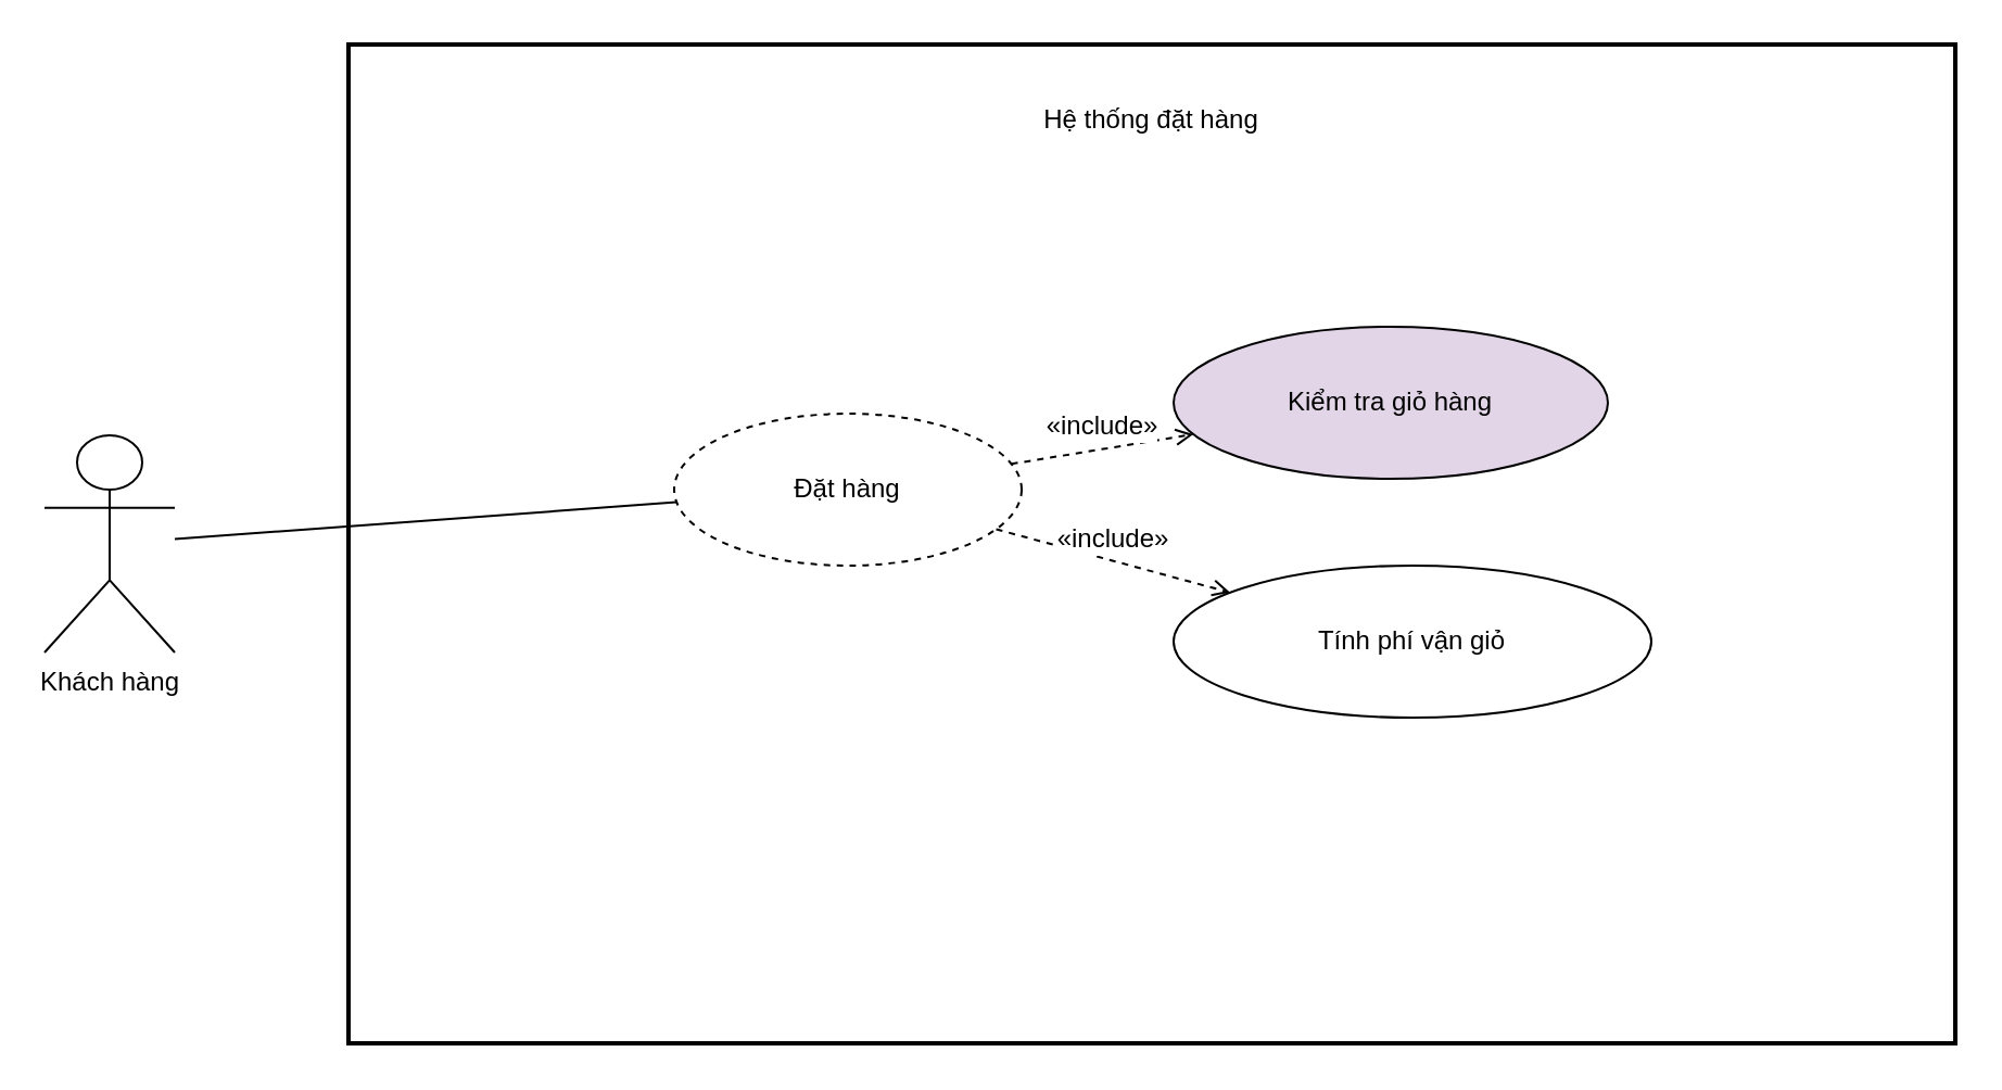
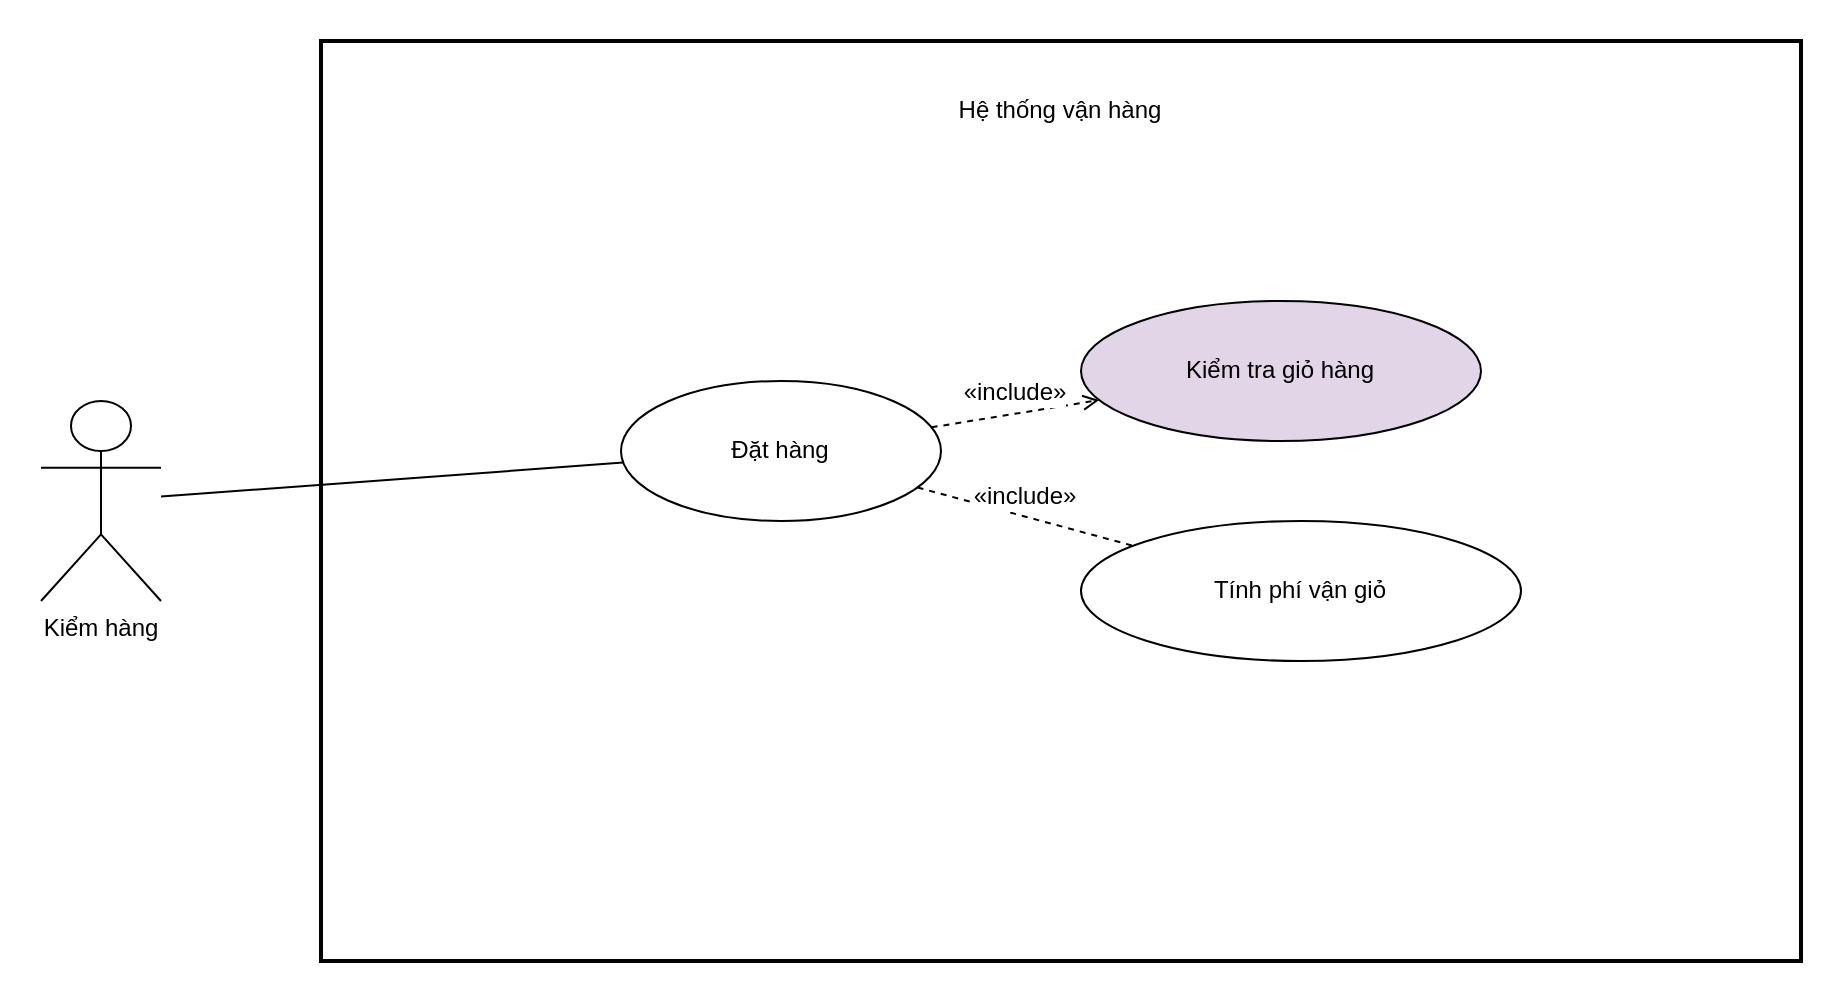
- <mxCell id="8" value="Hệ thống đặt hàng" style="text;html=1;whiteSpace=wrap;strokeColor=none;fillColor=none;align=center;verticalAlign=middle;rounded=0;" vertex="1" parent="2"><mxGeometry x="250" y="20" width="240" height="30" as="geometry" /></mxCell>
+ <mxCell id="8" value="Hệ thống vận hàng" style="text;html=1;whiteSpace=wrap;strokeColor=none;fillColor=none;align=center;verticalAlign=middle;rounded=0;" vertex="1" parent="2"><mxGeometry x="250" y="20" width="240" height="30" as="geometry" /></mxCell>
- <mxCell id="3" value="Đặt hàng" style="ellipse;whiteSpace=wrap;html=1;aspect=fixed;dashed=1;" parent="2" vertex="1"><mxGeometry x="150" y="170" width="160" height="70" as="geometry" /></mxCell>
+ <mxCell id="3" value="Đặt hàng" style="ellipse;whiteSpace=wrap;html=1;aspect=fixed;" parent="2" vertex="1"><mxGeometry x="150" y="170" width="160" height="70" as="geometry" /></mxCell>
- <mxCell id="7" value="«include»" style="endArrow=open;dashed=1;html=1;fontSize=12;labelBackgroundColor=#ffffff;" parent="2" source="3" target="5" edge="1"><mxGeometry relative="1" as="geometry"><mxPoint y="-10" as="offset" /></mxGeometry></mxCell>
+ <mxCell id="7" value="«include»" style="endArrow=none;dashed=1;html=1;fontSize=12;labelBackgroundColor=#ffffff;" parent="2" source="3" target="5" edge="1"><mxGeometry relative="1" as="geometry"><mxPoint y="-10" as="offset" /></mxGeometry></mxCell>
- <mxCell id="9" value="Khách hàng" style="shape=umlActor;verticalLabelPosition=bottom;verticalAlign=top;html=1;" parent="1" vertex="1"><mxGeometry x="20" y="200" width="60" height="100" as="geometry" /></mxCell>
+ <mxCell id="9" value="Kiểm hàng" style="shape=umlActor;verticalLabelPosition=bottom;verticalAlign=top;html=1;" parent="1" vertex="1"><mxGeometry x="20" y="200" width="60" height="100" as="geometry" /></mxCell>
